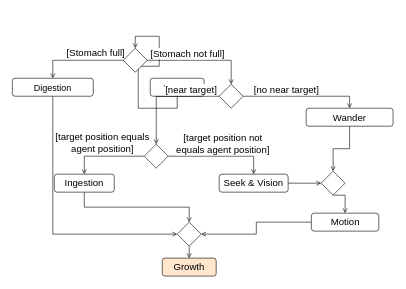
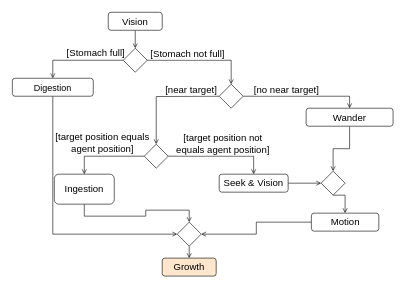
- <mxCell id="3" value="&lt;font style=&quot;font-size: 16px;&quot;&gt;Vision&lt;/font&gt;" style="rounded=1;whiteSpace=wrap;html=1;verticalAlign=middle;" vertex="1" parent="1"><mxGeometry x="250" y="130" width="90" height="30" as="geometry" /></mxCell>
+ <mxCell id="3" value="&lt;font style=&quot;font-size: 16px;&quot;&gt;Vision&lt;/font&gt;" style="rounded=1;whiteSpace=wrap;html=1;verticalAlign=middle;" vertex="1" parent="1"><mxGeometry x="180" y="20" width="90" height="30" as="geometry" /></mxCell>
- <mxCell id="26" value="&lt;font style=&quot;font-size: 16px;&quot;&gt;Ingestion&lt;/font&gt;" style="rounded=1;whiteSpace=wrap;html=1;verticalAlign=middle;" vertex="1" parent="1"><mxGeometry x="90" y="290" width="100" height="30" as="geometry" /></mxCell>
+ <mxCell id="26" value="&lt;font style=&quot;font-size: 16px;&quot;&gt;Ingestion&lt;/font&gt;" style="rounded=1;whiteSpace=wrap;html=1;verticalAlign=middle;" vertex="1" parent="1"><mxGeometry x="90" y="290" width="100" height="50" as="geometry" /></mxCell>
